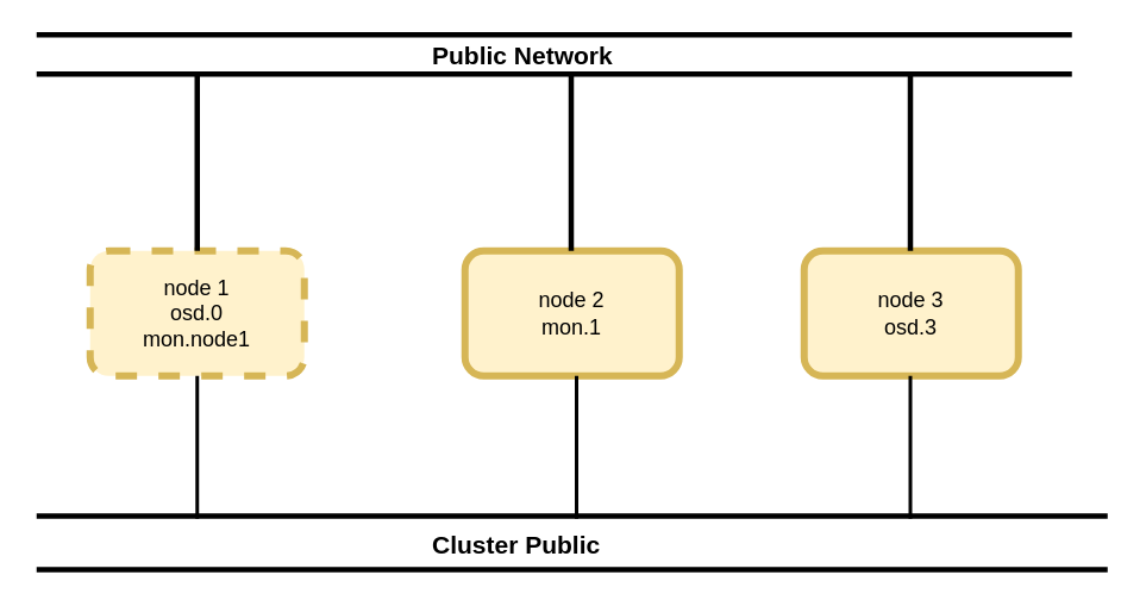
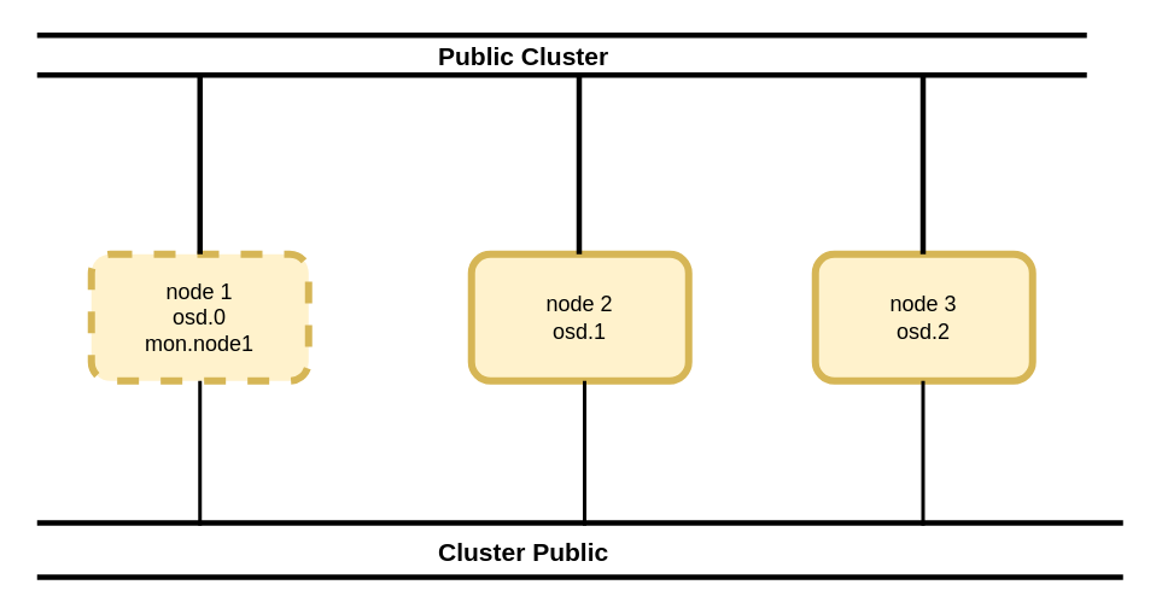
- <mxCell id="11" value="&lt;b style=&quot;font-size: 14px&quot;&gt;Public Network&lt;br&gt;&lt;/b&gt;&lt;br&gt;" style="text;html=1;resizable=0;points=[];autosize=1;align=left;verticalAlign=top;spacingTop=-4;" parent="1" vertex="1"><mxGeometry x="240" y="20" width="120" height="30" as="geometry" /></mxCell>
+ <mxCell id="11" value="&lt;b style=&quot;font-size: 14px&quot;&gt;Public Cluster&lt;br&gt;&lt;/b&gt;&lt;br&gt;" style="text;html=1;resizable=0;points=[];autosize=1;align=left;verticalAlign=top;spacingTop=-4;" parent="1" vertex="1"><mxGeometry x="240" y="20" width="120" height="30" as="geometry" /></mxCell>
- <mxCell id="3" value="node 2&lt;br&gt;mon.1&lt;br&gt;" style="rounded=1;whiteSpace=wrap;html=1;fillColor=#fff2cc;strokeColor=#d6b656;strokeWidth=4;" parent="1" vertex="1"><mxGeometry x="260" y="140" width="120" height="70" as="geometry" /></mxCell>
+ <mxCell id="3" value="node 2&lt;br&gt;osd.1&lt;br&gt;" style="rounded=1;whiteSpace=wrap;html=1;fillColor=#fff2cc;strokeColor=#d6b656;strokeWidth=4;" parent="1" vertex="1"><mxGeometry x="260" y="140" width="120" height="70" as="geometry" /></mxCell>
- <mxCell id="4" value="node 3&lt;br&gt;osd.3&lt;br&gt;" style="rounded=1;whiteSpace=wrap;html=1;strokeWidth=4;fillColor=#fff2cc;strokeColor=#d6b656;" parent="1" vertex="1"><mxGeometry x="450" y="140" width="120" height="70" as="geometry" /></mxCell>
+ <mxCell id="4" value="node 3&lt;br&gt;osd.2&lt;br&gt;" style="rounded=1;whiteSpace=wrap;html=1;strokeWidth=4;fillColor=#fff2cc;strokeColor=#d6b656;" parent="1" vertex="1"><mxGeometry x="450" y="140" width="120" height="70" as="geometry" /></mxCell>
